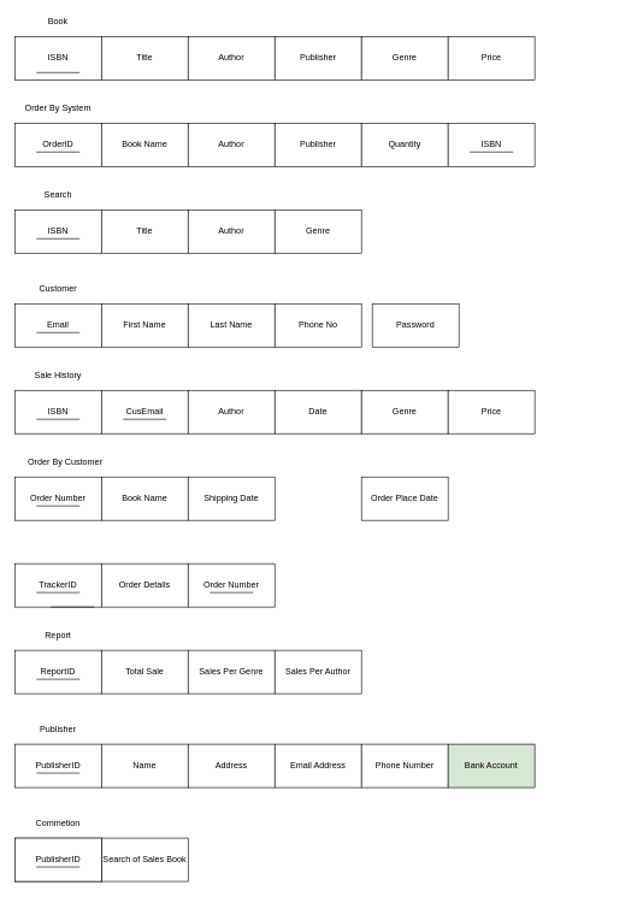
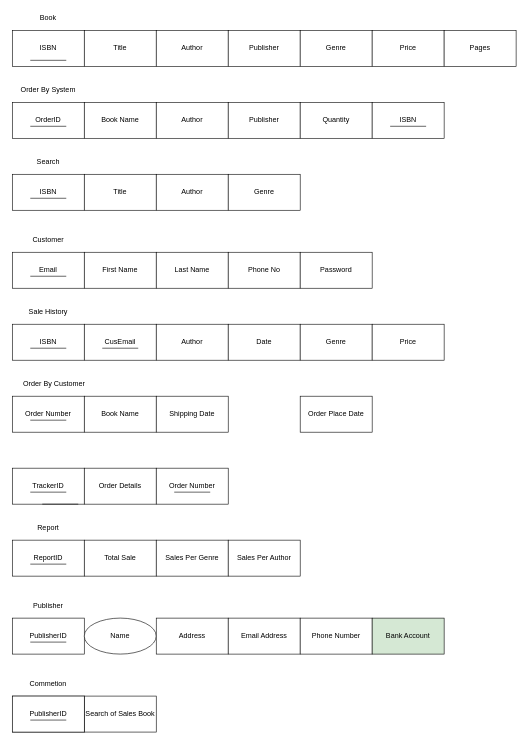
+ <mxCell id="8" value="Pages" style="rounded=0;whiteSpace=wrap;html=1;" vertex="1" parent="1"><mxGeometry x="740" y="50" width="120" height="60" as="geometry" /></mxCell>
- <mxCell id="26" value="Password" style="rounded=0;whiteSpace=wrap;html=1;" vertex="1" parent="1"><mxGeometry x="515" y="420" width="120" height="60" as="geometry" /></mxCell>
+ <mxCell id="26" value="Password" style="rounded=0;whiteSpace=wrap;html=1;" vertex="1" parent="1"><mxGeometry x="500" y="420" width="120" height="60" as="geometry" /></mxCell>
- <mxCell id="51" value="Name" style="rounded=0;whiteSpace=wrap;html=1;" vertex="1" parent="1"><mxGeometry x="140" y="1030" width="120" height="60" as="geometry" /></mxCell>
+ <mxCell id="51" value="Name" style="ellipse;whiteSpace=wrap;html=1;" vertex="1" parent="1"><mxGeometry x="140" y="1030" width="120" height="60" as="geometry" /></mxCell>
